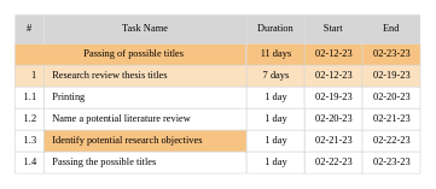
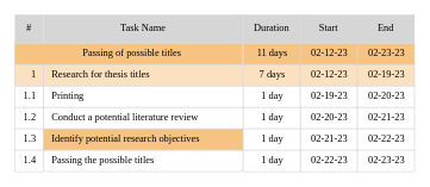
- <mxCell id="3" value="&lt;span style=&quot;font-size: 14px;&quot;&gt;Research review thesis titles&lt;/span&gt;" style="rounded=0;whiteSpace=wrap;html=1;strokeColor=#D6D6D6;fillColor=#FBE1C0;align=left;spacingLeft=10;fontSize=14;fontFamily=Times New Roman;" vertex="1" parent="1"><mxGeometry x="60" y="90" width="280" height="30" as="geometry" /></mxCell>
+ <mxCell id="3" value="&lt;span style=&quot;font-size: 14px;&quot;&gt;Research for thesis titles&lt;/span&gt;" style="rounded=0;whiteSpace=wrap;html=1;strokeColor=#D6D6D6;fillColor=#FBE1C0;align=left;spacingLeft=10;fontSize=14;fontFamily=Times New Roman;" vertex="1" parent="1"><mxGeometry x="60" y="90" width="280" height="30" as="geometry" /></mxCell>
- <mxCell id="17" value="Name a potential&amp;nbsp;literature review&amp;nbsp;" style="rounded=0;whiteSpace=wrap;html=1;strokeColor=#D6D6D6;fillColor=#FFFFFF;align=left;spacingLeft=10;fontSize=14;fontFamily=Times New Roman;" vertex="1" parent="1"><mxGeometry x="60" y="150" width="280" height="30" as="geometry" /></mxCell>
+ <mxCell id="17" value="Conduct a potential&amp;nbsp;literature review&amp;nbsp;" style="rounded=0;whiteSpace=wrap;html=1;strokeColor=#D6D6D6;fillColor=#FFFFFF;align=left;spacingLeft=10;fontSize=14;fontFamily=Times New Roman;" vertex="1" parent="1"><mxGeometry x="60" y="150" width="280" height="30" as="geometry" /></mxCell>
